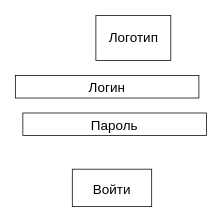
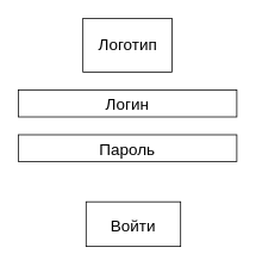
- <mxCell id="2" value="&lt;font style=&quot;font-size: 18px;&quot;&gt;Логотип&lt;/font&gt;" style="rounded=0;whiteSpace=wrap;html=1;" parent="1" vertex="1"><mxGeometry x="127.5" y="20" width="100" height="60" as="geometry" /></mxCell>
+ <mxCell id="2" value="&lt;font style=&quot;font-size: 18px;&quot;&gt;Логотип&lt;/font&gt;" style="rounded=0;whiteSpace=wrap;html=1;" parent="1" vertex="1"><mxGeometry x="92.5" y="20" width="100" height="60" as="geometry" /></mxCell>
- <mxCell id="4" value="&lt;font style=&quot;font-size: 18px;&quot;&gt;Пароль&lt;/font&gt;" style="rounded=0;whiteSpace=wrap;html=1;fontSize=24;" parent="1" vertex="1"><mxGeometry x="30" y="150" width="245" height="30" as="geometry" /></mxCell>
+ <mxCell id="4" value="&lt;font style=&quot;font-size: 18px;&quot;&gt;Пароль&lt;/font&gt;" style="rounded=0;whiteSpace=wrap;html=1;fontSize=24;" parent="1" vertex="1"><mxGeometry x="20" y="150" width="245" height="30" as="geometry" /></mxCell>
